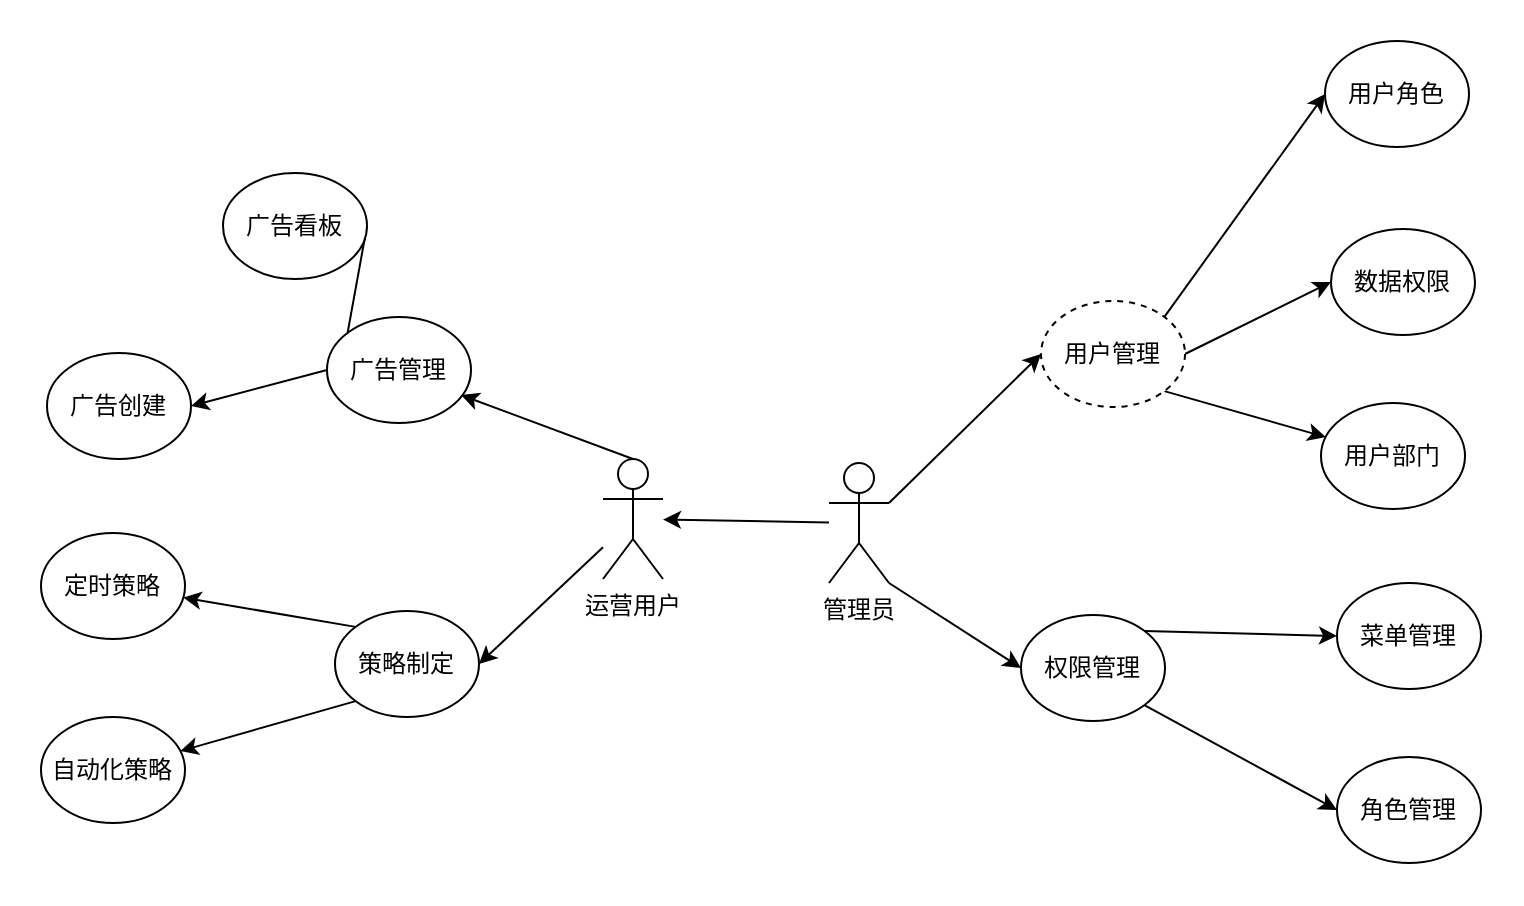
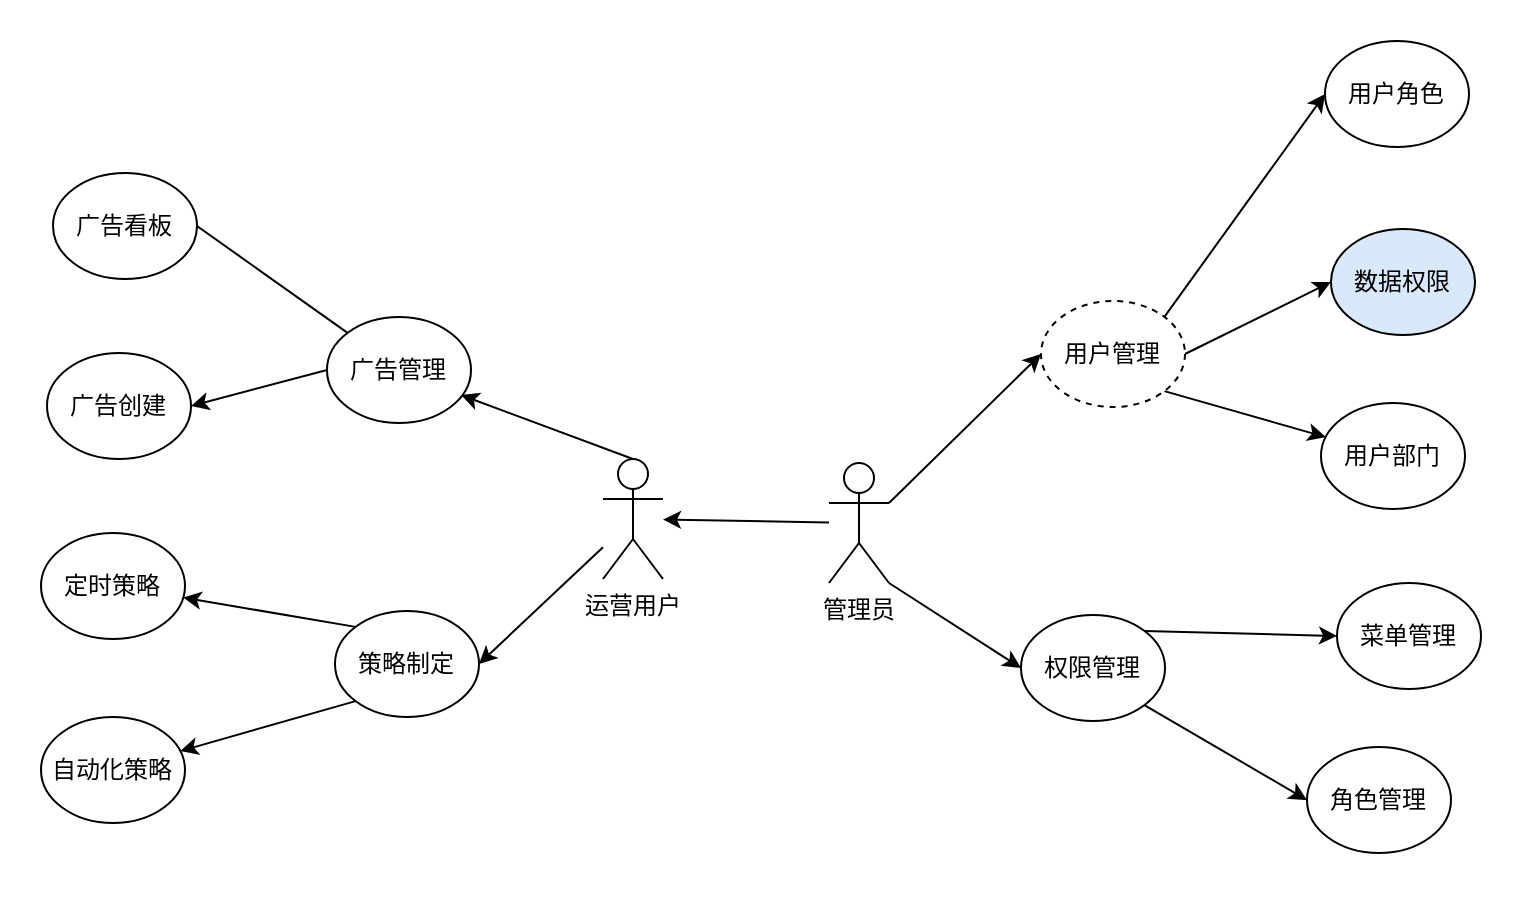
- <mxCell id="28" value="广告看板" style="ellipse;whiteSpace=wrap;html=1;" vertex="1" parent="1"><mxGeometry x="111" y="86" width="72" height="53" as="geometry" /></mxCell>
+ <mxCell id="28" value="广告看板" style="ellipse;whiteSpace=wrap;html=1;" vertex="1" parent="1"><mxGeometry x="26" y="86" width="72" height="53" as="geometry" /></mxCell>
- <mxCell id="30" value="数据权限" style="ellipse;whiteSpace=wrap;html=1;" vertex="1" parent="1"><mxGeometry x="665" y="114" width="72" height="53" as="geometry" /></mxCell>
+ <mxCell id="30" value="数据权限" style="ellipse;whiteSpace=wrap;html=1;fillColor=#dae8fc;" vertex="1" parent="1"><mxGeometry x="665" y="114" width="72" height="53" as="geometry" /></mxCell>
- <mxCell id="24" value="角色管理" style="ellipse;whiteSpace=wrap;html=1;" vertex="1" parent="1"><mxGeometry x="668" y="378" width="72" height="53" as="geometry" /></mxCell>
+ <mxCell id="24" value="角色管理" style="ellipse;whiteSpace=wrap;html=1;" vertex="1" parent="1"><mxGeometry x="653" y="373" width="72" height="53" as="geometry" /></mxCell>
